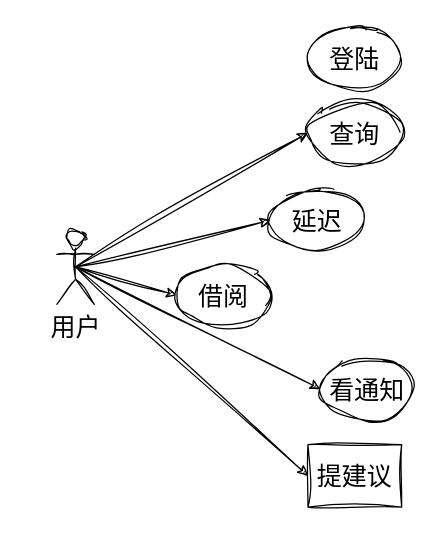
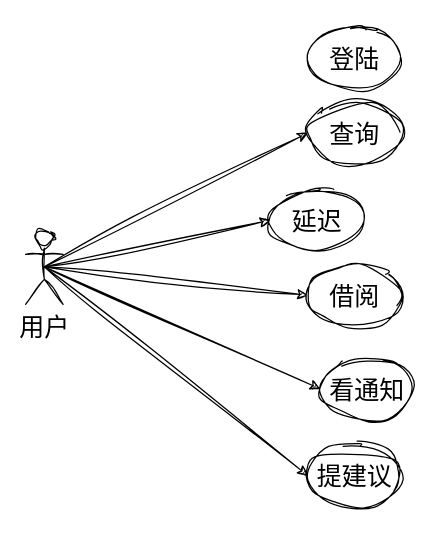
- <mxCell id="7" value="用户" style="shape=umlActor;verticalLabelPosition=bottom;verticalAlign=top;html=1;outlineConnect=0;sketch=1;hachureGap=4;jiggle=2;curveFitting=1;fontFamily=Architects Daughter;fontSource=https%3A%2F%2Ffonts.googleapis.com%2Fcss%3Ffamily%3DArchitects%2BDaughter;fontSize=20;" vertex="1" parent="1"><mxGeometry x="45" y="183" width="30" height="60" as="geometry" /></mxCell>
+ <mxCell id="7" value="用户" style="shape=umlActor;verticalLabelPosition=bottom;verticalAlign=top;html=1;outlineConnect=0;sketch=1;hachureGap=4;jiggle=2;curveFitting=1;fontFamily=Architects Daughter;fontSource=https%3A%2F%2Ffonts.googleapis.com%2Fcss%3Ffamily%3DArchitects%2BDaughter;fontSize=20;" vertex="1" parent="1"><mxGeometry x="20" y="183" width="30" height="60" as="geometry" /></mxCell>
- <mxCell id="11" value="借阅" style="ellipse;whiteSpace=wrap;html=1;sketch=1;hachureGap=4;jiggle=2;curveFitting=1;fontFamily=Architects Daughter;fontSource=https%3A%2F%2Ffonts.googleapis.com%2Fcss%3Ffamily%3DArchitects%2BDaughter;fontSize=20;" vertex="1" parent="1"><mxGeometry x="141" y="210.75" width="75" height="50" as="geometry" /></mxCell>
+ <mxCell id="11" value="借阅" style="ellipse;whiteSpace=wrap;html=1;sketch=1;hachureGap=4;jiggle=2;curveFitting=1;fontFamily=Architects Daughter;fontSource=https%3A%2F%2Ffonts.googleapis.com%2Fcss%3Ffamily%3DArchitects%2BDaughter;fontSize=20;" vertex="1" parent="1"><mxGeometry x="246" y="210.75" width="75" height="50" as="geometry" /></mxCell>
- <mxCell id="13" value="提建议" style="whiteSpace=wrap;html=1;sketch=1;hachureGap=4;jiggle=2;curveFitting=1;fontFamily=Architects Daughter;fontSource=https%3A%2F%2Ffonts.googleapis.com%2Fcss%3Ffamily%3DArchitects%2BDaughter;fontSize=20;rounded=0;" vertex="1" parent="1"><mxGeometry x="246" y="355.25" width="75" height="50" as="geometry" /></mxCell>
+ <mxCell id="13" value="提建议" style="ellipse;whiteSpace=wrap;html=1;sketch=1;hachureGap=4;jiggle=2;curveFitting=1;fontFamily=Architects Daughter;fontSource=https%3A%2F%2Ffonts.googleapis.com%2Fcss%3Ffamily%3DArchitects%2BDaughter;fontSize=20;" vertex="1" parent="1"><mxGeometry x="246" y="355.25" width="75" height="50" as="geometry" /></mxCell>
